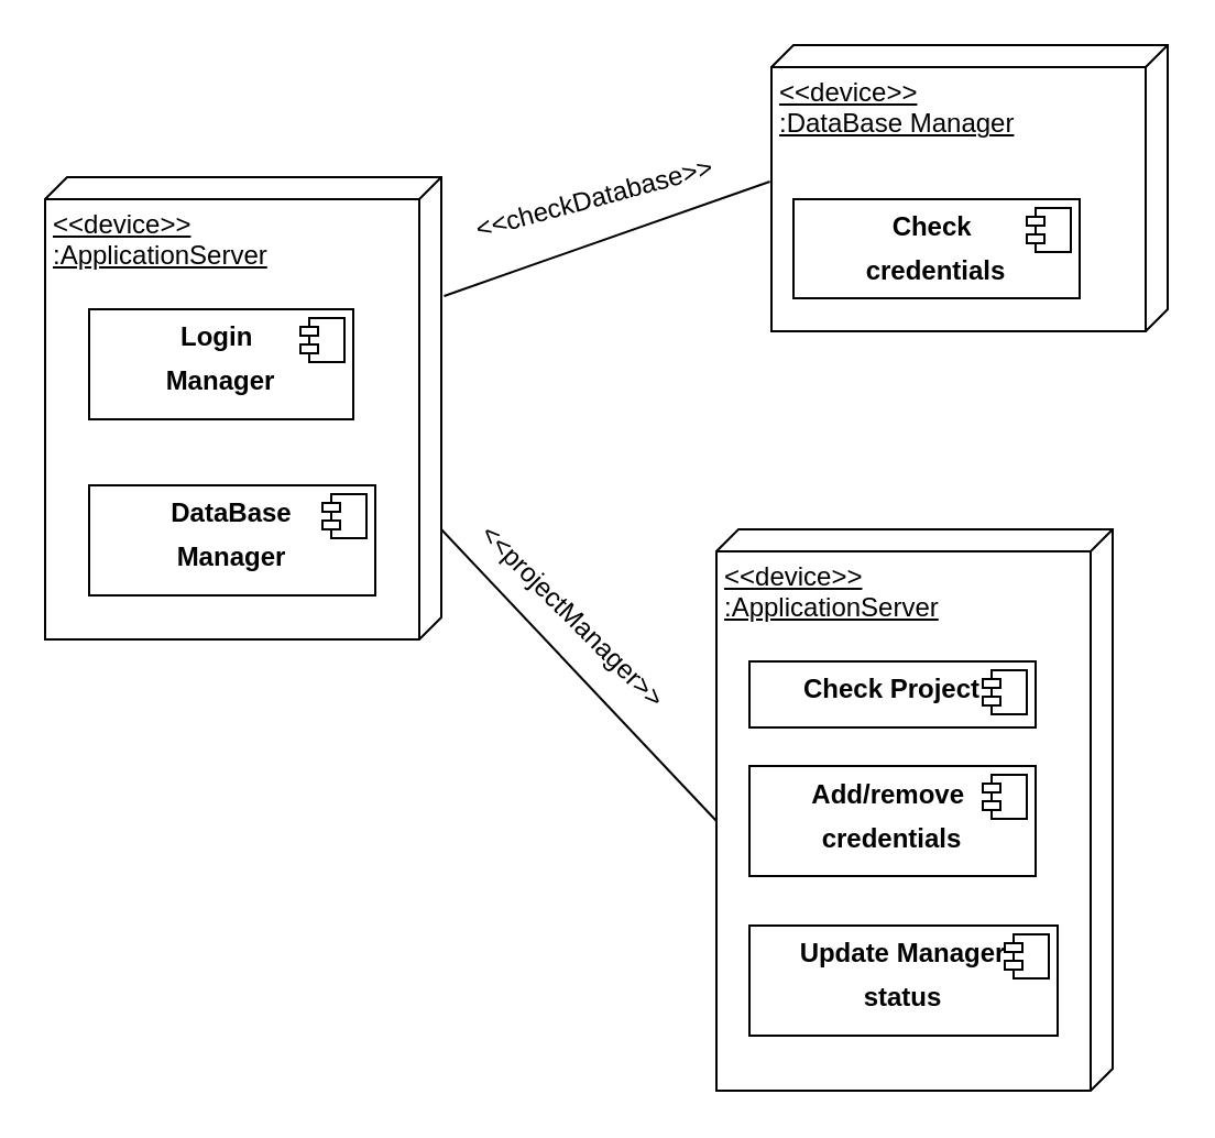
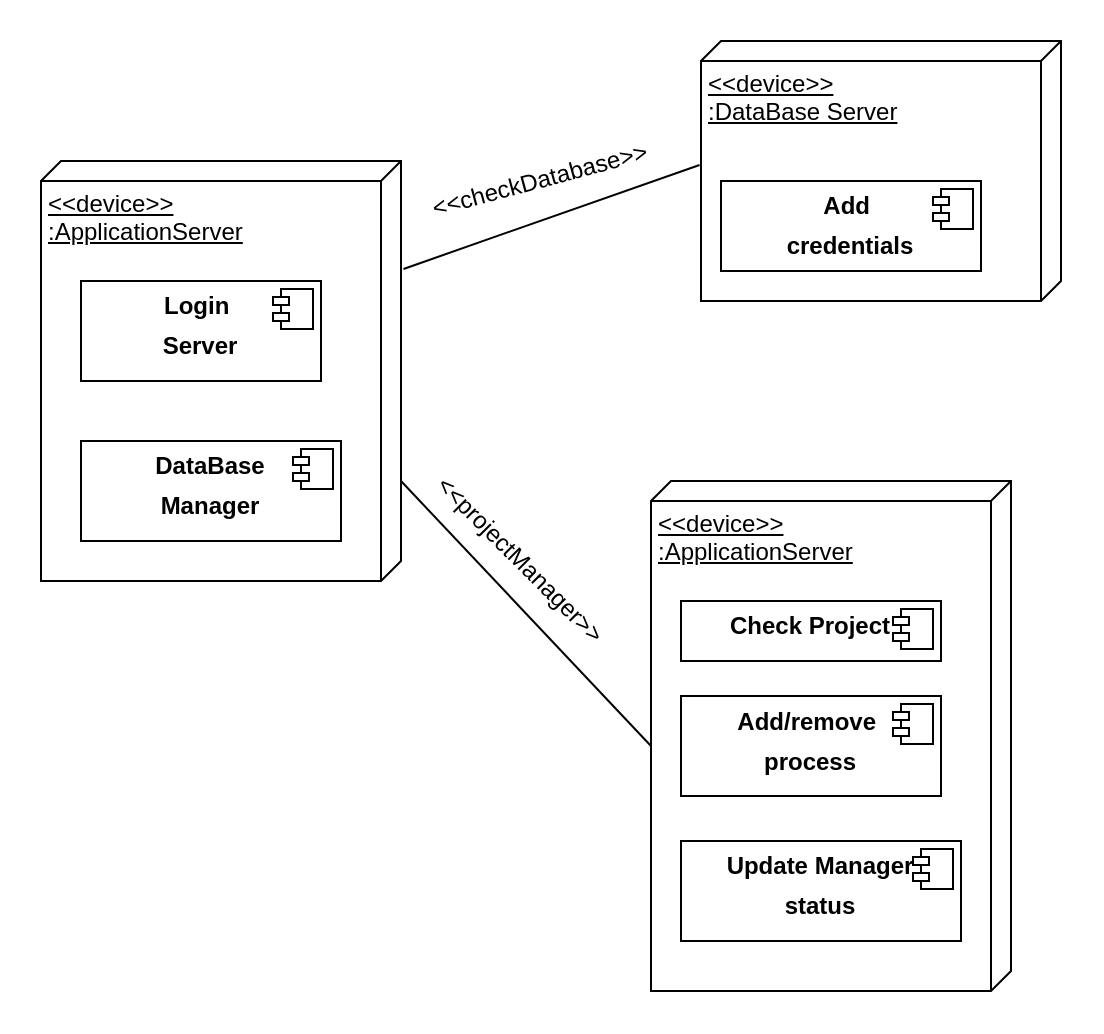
- <mxCell id="7" value="&amp;lt;&amp;lt;device&amp;gt;&amp;gt;&lt;br&gt;:DataBase Manager" style="verticalAlign=top;align=left;spacingTop=8;spacingLeft=2;spacingRight=12;shape=cube;size=10;direction=south;fontStyle=4;html=1;" vertex="1" parent="1"><mxGeometry x="350" y="20" width="180" height="130" as="geometry" /></mxCell>
+ <mxCell id="7" value="&amp;lt;&amp;lt;device&amp;gt;&amp;gt;&lt;br&gt;:DataBase Server" style="verticalAlign=top;align=left;spacingTop=8;spacingLeft=2;spacingRight=12;shape=cube;size=10;direction=south;fontStyle=4;html=1;" vertex="1" parent="1"><mxGeometry x="350" y="20" width="180" height="130" as="geometry" /></mxCell>
- <mxCell id="8" value="&lt;p style=&quot;margin: 0px ; margin-top: 6px ; text-align: center&quot;&gt;&lt;b&gt;Check&amp;nbsp;&lt;/b&gt;&lt;/p&gt;&lt;p style=&quot;margin: 0px ; margin-top: 6px ; text-align: center&quot;&gt;&lt;b&gt;credentials&lt;/b&gt;&lt;/p&gt;" style="align=left;overflow=fill;html=1;dropTarget=0;" vertex="1" parent="1"><mxGeometry x="360" y="90" width="130" height="45" as="geometry" /></mxCell>
+ <mxCell id="8" value="&lt;p style=&quot;margin: 0px ; margin-top: 6px ; text-align: center&quot;&gt;&lt;b&gt;Add&amp;nbsp;&lt;/b&gt;&lt;/p&gt;&lt;p style=&quot;margin: 0px ; margin-top: 6px ; text-align: center&quot;&gt;&lt;b&gt;credentials&lt;/b&gt;&lt;/p&gt;" style="align=left;overflow=fill;html=1;dropTarget=0;" vertex="1" parent="1"><mxGeometry x="360" y="90" width="130" height="45" as="geometry" /></mxCell>
- <mxCell id="3" value="&lt;p style=&quot;margin: 0px ; margin-top: 6px ; text-align: center&quot;&gt;&lt;b&gt;Login&amp;nbsp;&lt;/b&gt;&lt;/p&gt;&lt;p style=&quot;margin: 0px ; margin-top: 6px ; text-align: center&quot;&gt;&lt;b&gt;Manager&lt;/b&gt;&lt;/p&gt;" style="align=left;overflow=fill;html=1;dropTarget=0;" vertex="1" parent="1"><mxGeometry x="40" y="140" width="120" height="50" as="geometry" /></mxCell>
+ <mxCell id="3" value="&lt;p style=&quot;margin: 0px ; margin-top: 6px ; text-align: center&quot;&gt;&lt;b&gt;Login&amp;nbsp;&lt;/b&gt;&lt;/p&gt;&lt;p style=&quot;margin: 0px ; margin-top: 6px ; text-align: center&quot;&gt;&lt;b&gt;Server&lt;/b&gt;&lt;/p&gt;" style="align=left;overflow=fill;html=1;dropTarget=0;" vertex="1" parent="1"><mxGeometry x="40" y="140" width="120" height="50" as="geometry" /></mxCell>
- <mxCell id="13" value="&lt;p style=&quot;margin: 0px ; margin-top: 6px ; text-align: center&quot;&gt;&lt;b&gt;Add/remove&amp;nbsp;&lt;/b&gt;&lt;/p&gt;&lt;p style=&quot;margin: 0px ; margin-top: 6px ; text-align: center&quot;&gt;&lt;b&gt;credentials&lt;/b&gt;&lt;/p&gt;" style="align=left;overflow=fill;html=1;dropTarget=0;" vertex="1" parent="1"><mxGeometry x="340" y="347.5" width="130" height="50" as="geometry" /></mxCell>
+ <mxCell id="13" value="&lt;p style=&quot;margin: 0px ; margin-top: 6px ; text-align: center&quot;&gt;&lt;b&gt;Add/remove&amp;nbsp;&lt;/b&gt;&lt;/p&gt;&lt;p style=&quot;margin: 0px ; margin-top: 6px ; text-align: center&quot;&gt;&lt;b&gt;process&lt;/b&gt;&lt;/p&gt;" style="align=left;overflow=fill;html=1;dropTarget=0;" vertex="1" parent="1"><mxGeometry x="340" y="347.5" width="130" height="50" as="geometry" /></mxCell>
